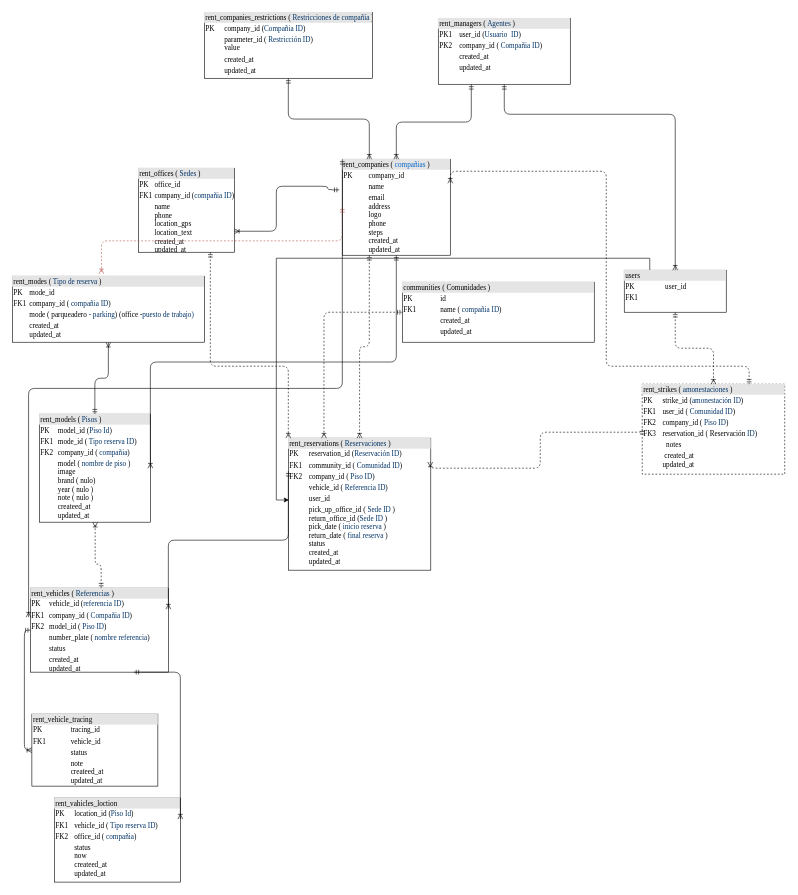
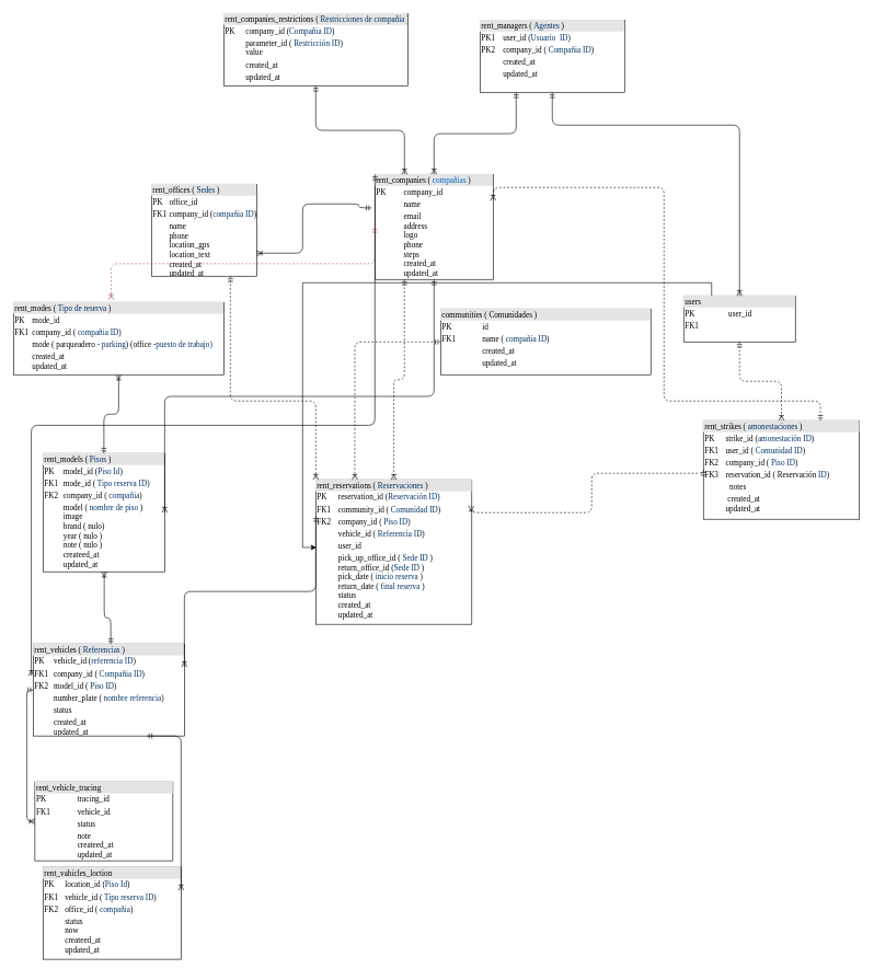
- <mxCell id="21" value="&lt;div style=&quot;box-sizing: border-box ; width: 100% ; background: #e4e4e4 ; padding: 2px&quot;&gt;rent_strikes ( &lt;font color=&quot;#003366&quot;&gt;amonestaciones&lt;/font&gt;&amp;nbsp;)&amp;nbsp;&lt;/div&gt;&lt;table style=&quot;width: 100% ; font-size: 1em&quot; cellpadding=&quot;2&quot; cellspacing=&quot;0&quot;&gt;&lt;tbody&gt;&lt;tr&gt;&lt;td&gt;PK&lt;/td&gt;&lt;td&gt;strike_id (&lt;font color=&quot;#003366&quot;&gt;amonestación ID&lt;/font&gt;)&lt;/td&gt;&lt;/tr&gt;&lt;tr&gt;&lt;td&gt;FK1&lt;/td&gt;&lt;td&gt;user_id ( &lt;font color=&quot;#003366&quot;&gt;Comunidad ID&lt;/font&gt;)&lt;/td&gt;&lt;/tr&gt;&lt;tr&gt;&lt;td&gt;FK2&lt;/td&gt;&lt;td&gt;company_id&amp;nbsp;( &lt;font color=&quot;#003366&quot;&gt;Piso ID&lt;/font&gt;)&amp;nbsp;&lt;/td&gt;&lt;/tr&gt;&lt;tr&gt;&lt;td&gt;FK3&lt;br&gt;&lt;/td&gt;&lt;td&gt;reservation_id ( Reservación&lt;font color=&quot;#003366&quot;&gt;&amp;nbsp;ID&lt;/font&gt;)&lt;br&gt;&lt;/td&gt;&lt;/tr&gt;&lt;tr&gt;&lt;td&gt;&lt;br&gt;&lt;/td&gt;&lt;td&gt;&amp;nbsp; notes&lt;br&gt;&lt;/td&gt;&lt;/tr&gt;&lt;tr&gt;&lt;td&gt;&lt;br&gt;&lt;/td&gt;&lt;td&gt;&amp;nbsp;created_at&lt;br&gt;updated_at&amp;nbsp;&lt;br&gt;&amp;nbsp;&lt;br&gt;&lt;br&gt;&lt;/td&gt;&lt;/tr&gt;&lt;/tbody&gt;&lt;/table&gt;" style="verticalAlign=top;align=left;overflow=fill;html=1;rounded=0;shadow=0;comic=0;labelBackgroundColor=none;strokeWidth=1;fontFamily=Verdana;fontSize=12;dashed=1;" parent="1" vertex="1"><mxGeometry x="1070" y="640" width="237.5" height="150" as="geometry" /></mxCell>
+ <mxCell id="21" value="&lt;div style=&quot;box-sizing: border-box ; width: 100% ; background: #e4e4e4 ; padding: 2px&quot;&gt;rent_strikes ( &lt;font color=&quot;#003366&quot;&gt;amonestaciones&lt;/font&gt;&amp;nbsp;)&amp;nbsp;&lt;/div&gt;&lt;table style=&quot;width: 100% ; font-size: 1em&quot; cellpadding=&quot;2&quot; cellspacing=&quot;0&quot;&gt;&lt;tbody&gt;&lt;tr&gt;&lt;td&gt;PK&lt;/td&gt;&lt;td&gt;strike_id (&lt;font color=&quot;#003366&quot;&gt;amonestación ID&lt;/font&gt;)&lt;/td&gt;&lt;/tr&gt;&lt;tr&gt;&lt;td&gt;FK1&lt;/td&gt;&lt;td&gt;user_id ( &lt;font color=&quot;#003366&quot;&gt;Comunidad ID&lt;/font&gt;)&lt;/td&gt;&lt;/tr&gt;&lt;tr&gt;&lt;td&gt;FK2&lt;/td&gt;&lt;td&gt;company_id&amp;nbsp;( &lt;font color=&quot;#003366&quot;&gt;Piso ID&lt;/font&gt;)&amp;nbsp;&lt;/td&gt;&lt;/tr&gt;&lt;tr&gt;&lt;td&gt;FK3&lt;br&gt;&lt;/td&gt;&lt;td&gt;reservation_id ( Reservación&lt;font color=&quot;#003366&quot;&gt;&amp;nbsp;ID&lt;/font&gt;)&lt;br&gt;&lt;/td&gt;&lt;/tr&gt;&lt;tr&gt;&lt;td&gt;&lt;br&gt;&lt;/td&gt;&lt;td&gt;&amp;nbsp; notes&lt;br&gt;&lt;/td&gt;&lt;/tr&gt;&lt;tr&gt;&lt;td&gt;&lt;br&gt;&lt;/td&gt;&lt;td&gt;&amp;nbsp;created_at&lt;br&gt;updated_at&amp;nbsp;&lt;br&gt;&amp;nbsp;&lt;br&gt;&lt;br&gt;&lt;/td&gt;&lt;/tr&gt;&lt;/tbody&gt;&lt;/table&gt;" style="verticalAlign=top;align=left;overflow=fill;html=1;rounded=0;shadow=0;comic=0;labelBackgroundColor=none;strokeWidth=1;fontFamily=Verdana;fontSize=12" parent="1" vertex="1"><mxGeometry x="1070" y="640" width="237.5" height="150" as="geometry" /></mxCell>
- <mxCell id="14" style="edgeStyle=orthogonalEdgeStyle;html=1;labelBackgroundColor=none;startArrow=ERmandOne;endArrow=ERoneToMany;fontFamily=Verdana;fontSize=12;align=left;dashed=1;" parent="1" source="10" target="4" edge="1"><mxGeometry relative="1" as="geometry"><mxPoint x="168" y="920" as="sourcePoint" /><mxPoint x="60" y="940" as="targetPoint" /><Array as="points"><mxPoint x="168" y="940" /><mxPoint x="158" y="940" /></Array></mxGeometry></mxCell>
+ <mxCell id="14" style="edgeStyle=orthogonalEdgeStyle;html=1;labelBackgroundColor=none;startArrow=ERmandOne;endArrow=ERoneToMany;fontFamily=Verdana;fontSize=12;align=left;" parent="1" source="10" target="4" edge="1"><mxGeometry relative="1" as="geometry"><mxPoint x="168" y="920" as="sourcePoint" /><mxPoint x="60" y="940" as="targetPoint" /><Array as="points"><mxPoint x="168" y="940" /><mxPoint x="158" y="940" /></Array></mxGeometry></mxCell>
- <mxCell id="28" value="&lt;div style=&quot;box-sizing: border-box ; width: 100% ; background: #e4e4e4 ; padding: 2px&quot;&gt;rent_vahicles_loction&amp;nbsp;&lt;/div&gt;&lt;table style=&quot;width: 100% ; font-size: 1em&quot; cellpadding=&quot;2&quot; cellspacing=&quot;0&quot;&gt;&lt;tbody&gt;&lt;tr&gt;&lt;td&gt;PK&lt;/td&gt;&lt;td&gt;location_id (&lt;font color=&quot;#003366&quot;&gt;Piso Id&lt;/font&gt;)&lt;/td&gt;&lt;/tr&gt;&lt;tr&gt;&lt;td&gt;FK1&lt;/td&gt;&lt;td&gt;vehicle_id ( &lt;font color=&quot;#003366&quot;&gt;Tipo reserva ID&lt;/font&gt;)&lt;/td&gt;&lt;/tr&gt;&lt;tr&gt;&lt;td&gt;FK2&lt;/td&gt;&lt;td&gt;office_id ( &lt;font color=&quot;#003366&quot;&gt;compañia&lt;/font&gt;)&lt;br&gt;&lt;/td&gt;&lt;/tr&gt;&lt;tr&gt;&lt;td&gt;&lt;br&gt;&lt;/td&gt;&lt;td&gt;status&amp;nbsp;&lt;br&gt;now&lt;br&gt;createed_at&amp;nbsp;&lt;br&gt;updated_at&amp;nbsp;&lt;br&gt;&lt;br&gt;&lt;/td&gt;&lt;/tr&gt;&lt;/tbody&gt;&lt;/table&gt;&amp;nbsp;" style="verticalAlign=top;align=left;overflow=fill;html=1;rounded=0;shadow=0;comic=0;labelBackgroundColor=none;strokeWidth=1;fontFamily=Verdana;fontSize=12" parent="1" vertex="1"><mxGeometry x="90" y="1330" width="210" height="140" as="geometry" /></mxCell>
+ <mxCell id="28" value="&lt;div style=&quot;box-sizing: border-box ; width: 100% ; background: #e4e4e4 ; padding: 2px&quot;&gt;rent_vahicles_loction&amp;nbsp;&lt;/div&gt;&lt;table style=&quot;width: 100% ; font-size: 1em&quot; cellpadding=&quot;2&quot; cellspacing=&quot;0&quot;&gt;&lt;tbody&gt;&lt;tr&gt;&lt;td&gt;PK&lt;/td&gt;&lt;td&gt;location_id (&lt;font color=&quot;#003366&quot;&gt;Piso Id&lt;/font&gt;)&lt;/td&gt;&lt;/tr&gt;&lt;tr&gt;&lt;td&gt;FK1&lt;/td&gt;&lt;td&gt;vehicle_id ( &lt;font color=&quot;#003366&quot;&gt;Tipo reserva ID&lt;/font&gt;)&lt;/td&gt;&lt;/tr&gt;&lt;tr&gt;&lt;td&gt;FK2&lt;/td&gt;&lt;td&gt;office_id ( &lt;font color=&quot;#003366&quot;&gt;compañia&lt;/font&gt;)&lt;br&gt;&lt;/td&gt;&lt;/tr&gt;&lt;tr&gt;&lt;td&gt;&lt;br&gt;&lt;/td&gt;&lt;td&gt;status&amp;nbsp;&lt;br&gt;now&lt;br&gt;createed_at&amp;nbsp;&lt;br&gt;updated_at&amp;nbsp;&lt;br&gt;&lt;br&gt;&lt;/td&gt;&lt;/tr&gt;&lt;/tbody&gt;&lt;/table&gt;&amp;nbsp;" style="verticalAlign=top;align=left;overflow=fill;html=1;rounded=0;shadow=0;comic=0;labelBackgroundColor=none;strokeWidth=1;fontFamily=Verdana;fontSize=12" parent="1" vertex="1"><mxGeometry x="65" y="1320" width="210" height="140" as="geometry" /></mxCell>
